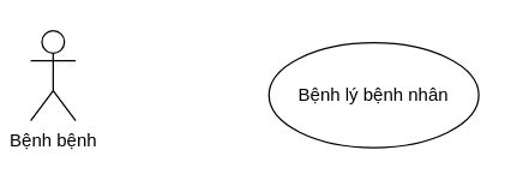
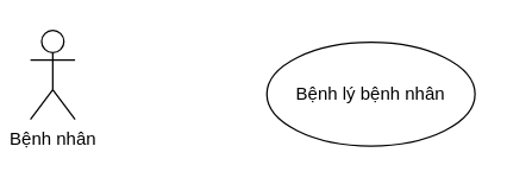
- <mxCell id="2" value="Bệnh bệnh" style="shape=umlActor;verticalLabelPosition=bottom;verticalAlign=top;html=1;" vertex="1" parent="1"><mxGeometry x="20" y="20" width="30" height="60" as="geometry" /></mxCell>
+ <mxCell id="2" value="Bệnh nhân" style="shape=umlActor;verticalLabelPosition=bottom;verticalAlign=top;html=1;" vertex="1" parent="1"><mxGeometry x="20" y="20" width="30" height="60" as="geometry" /></mxCell>
